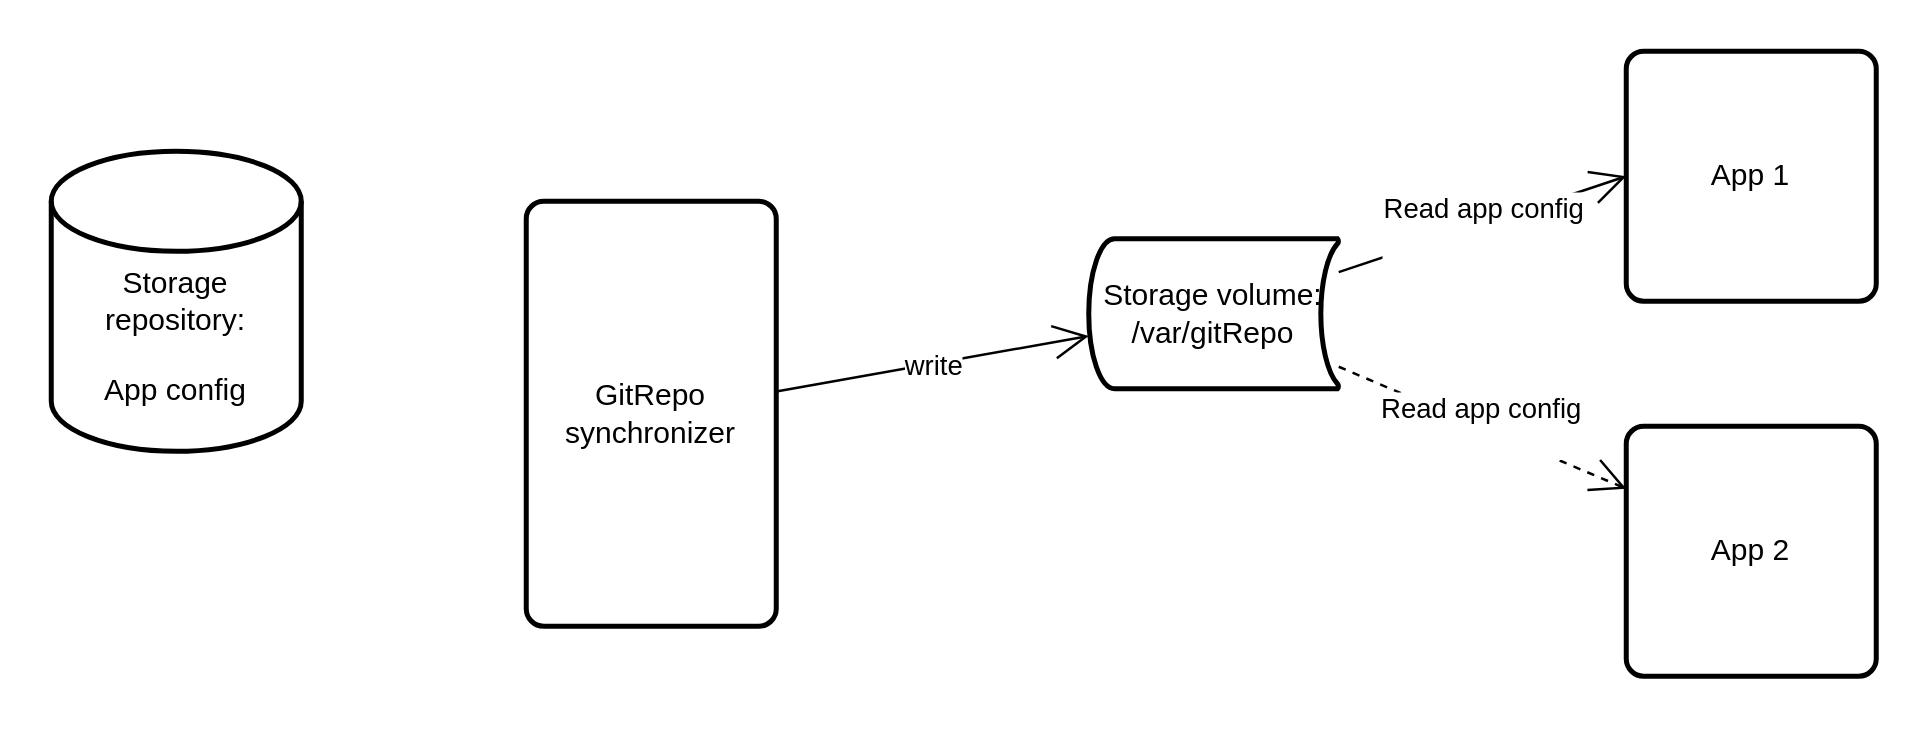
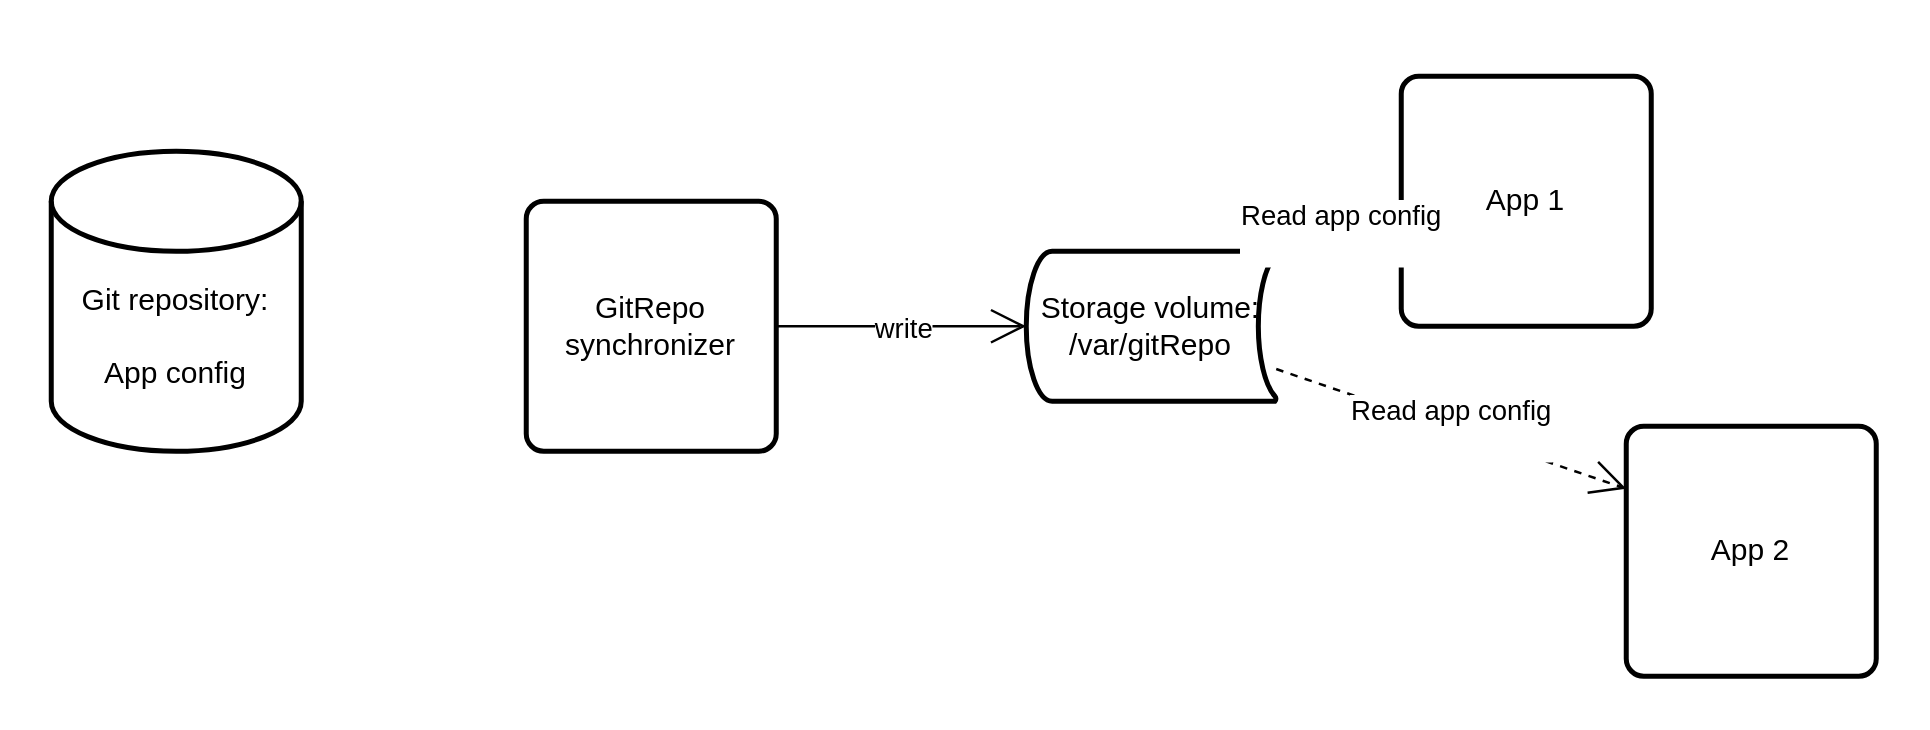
- <mxCell id="3" value="App 1" style="rounded=1;whiteSpace=wrap;html=1;absoluteArcSize=1;arcSize=14;strokeWidth=2;" vertex="1" parent="1"><mxGeometry x="650" y="20" width="100" height="100" as="geometry" /></mxCell>
+ <mxCell id="3" value="App 1" style="rounded=1;whiteSpace=wrap;html=1;absoluteArcSize=1;arcSize=14;strokeWidth=2;" vertex="1" parent="1"><mxGeometry x="560" y="30" width="100" height="100" as="geometry" /></mxCell>
- <mxCell id="2" value="&lt;div&gt;&lt;br&gt;&lt;/div&gt;&lt;div&gt;&lt;br&gt;&lt;/div&gt;&lt;div&gt;Storage repository:&lt;/div&gt;&lt;div&gt;&lt;br&gt;&lt;/div&gt;App config" style="strokeWidth=2;html=1;shape=mxgraph.flowchart.database;whiteSpace=wrap;" vertex="1" parent="1"><mxGeometry x="20" y="60" width="100" height="120" as="geometry" /></mxCell>
+ <mxCell id="2" value="&lt;div&gt;&lt;br&gt;&lt;/div&gt;&lt;div&gt;&lt;br&gt;&lt;/div&gt;&lt;div&gt;Git repository:&lt;/div&gt;&lt;div&gt;&lt;br&gt;&lt;/div&gt;App config" style="strokeWidth=2;html=1;shape=mxgraph.flowchart.database;whiteSpace=wrap;" vertex="1" parent="1"><mxGeometry x="20" y="60" width="100" height="120" as="geometry" /></mxCell>
- <mxCell id="5" value="&lt;div&gt;Storage volume:&lt;/div&gt;&lt;div&gt;/var/gitRepo&lt;/div&gt;" style="strokeWidth=2;html=1;shape=mxgraph.flowchart.stored_data;whiteSpace=wrap;" vertex="1" parent="1"><mxGeometry x="435" y="95" width="100" height="60" as="geometry" /></mxCell>
+ <mxCell id="5" value="&lt;div&gt;Storage volume:&lt;/div&gt;&lt;div&gt;/var/gitRepo&lt;/div&gt;" style="strokeWidth=2;html=1;shape=mxgraph.flowchart.stored_data;whiteSpace=wrap;" vertex="1" parent="1"><mxGeometry x="410" y="100" width="100" height="60" as="geometry" /></mxCell>
- <mxCell id="6" value="&lt;div&gt;GitRepo synchronizer&lt;/div&gt;" style="rounded=1;whiteSpace=wrap;html=1;absoluteArcSize=1;arcSize=14;strokeWidth=2;" vertex="1" parent="1"><mxGeometry x="210" y="80" width="100" height="170" as="geometry" /></mxCell>
+ <mxCell id="6" value="&lt;div&gt;GitRepo synchronizer&lt;/div&gt;" style="rounded=1;whiteSpace=wrap;html=1;absoluteArcSize=1;arcSize=14;strokeWidth=2;" vertex="1" parent="1"><mxGeometry x="210" y="80" width="100" height="100" as="geometry" /></mxCell>
